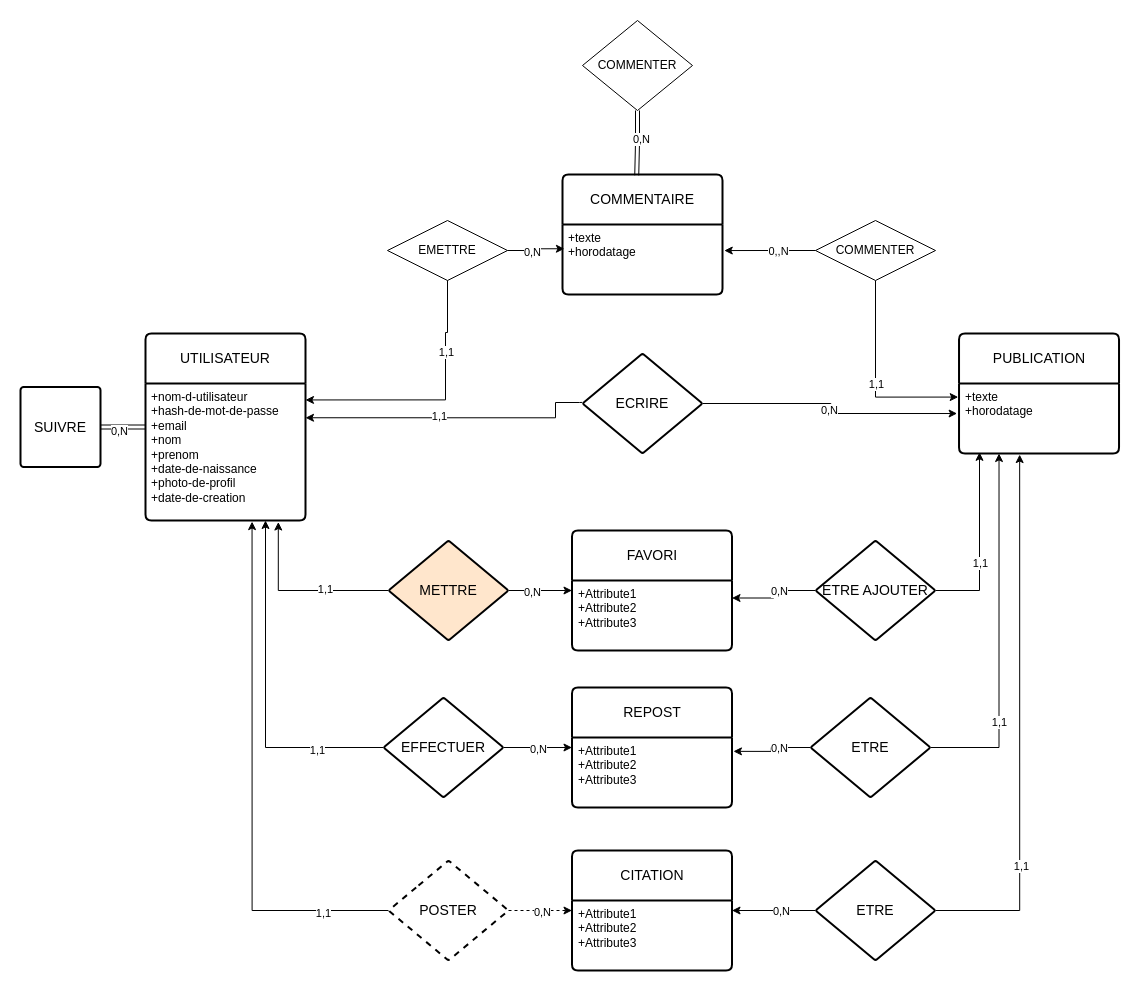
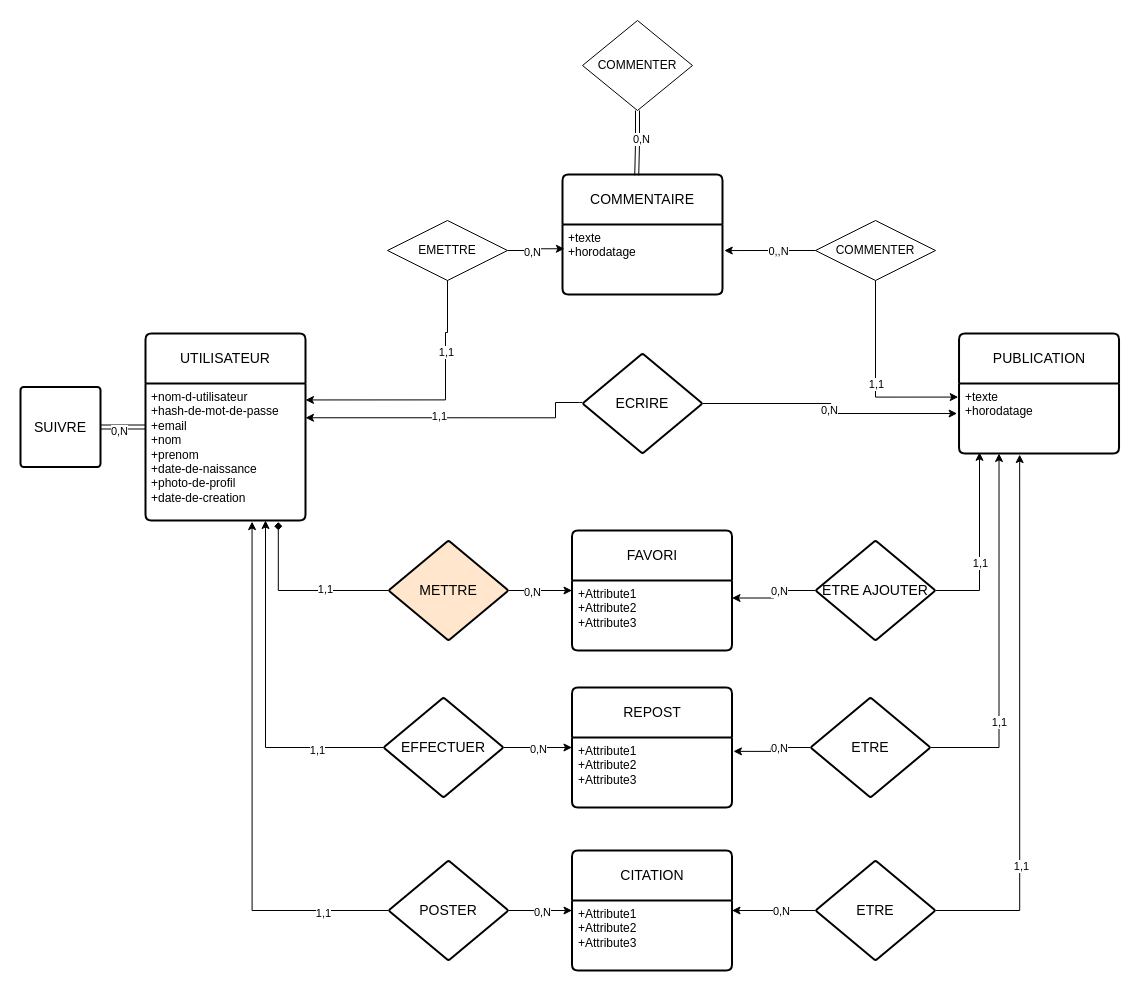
- <mxCell id="53" style="edgeStyle=orthogonalEdgeStyle;rounded=0;orthogonalLoop=1;jettySize=auto;html=1;exitX=0;exitY=0.5;exitDx=0;exitDy=0;entryX=0.83;entryY=1.011;entryDx=0;entryDy=0;entryPerimeter=0;" edge="1" parent="1" source="31" target="7"><mxGeometry relative="1" as="geometry"><mxPoint x="285" y="550" as="targetPoint" /></mxGeometry></mxCell>
+ <mxCell id="53" style="edgeStyle=orthogonalEdgeStyle;rounded=0;orthogonalLoop=1;jettySize=auto;html=1;exitX=0;exitY=0.5;exitDx=0;exitDy=0;entryX=0.83;entryY=1.011;entryDx=0;entryDy=0;entryPerimeter=0;endArrow=diamond;" edge="1" parent="1" source="31" target="7"><mxGeometry relative="1" as="geometry"><mxPoint x="285" y="550" as="targetPoint" /></mxGeometry></mxCell>
- <mxCell id="47" value="POSTER" style="rhombus;whiteSpace=wrap;html=1;fontSize=14;fontStyle=0;startSize=50;rounded=1;strokeWidth=2;shadow=0;dashed=1;arcSize=4;" vertex="1" parent="1"><mxGeometry x="388" y="860" width="120" height="100" as="geometry" /></mxCell>
+ <mxCell id="47" value="POSTER" style="rhombus;whiteSpace=wrap;html=1;fontSize=14;fontStyle=0;startSize=50;rounded=1;strokeWidth=2;shadow=0;dashed=0;arcSize=4;" vertex="1" parent="1"><mxGeometry x="388" y="860" width="120" height="100" as="geometry" /></mxCell>
- <mxCell id="45" style="edgeStyle=orthogonalEdgeStyle;rounded=0;orthogonalLoop=1;jettySize=auto;html=1;exitX=1;exitY=0.5;exitDx=0;exitDy=0;entryX=0;entryY=0.5;entryDx=0;entryDy=0;dashed=1;" edge="1" parent="1" source="47" target="48"><mxGeometry relative="1" as="geometry" /></mxCell>
+ <mxCell id="45" style="edgeStyle=orthogonalEdgeStyle;rounded=0;orthogonalLoop=1;jettySize=auto;html=1;exitX=1;exitY=0.5;exitDx=0;exitDy=0;entryX=0;entryY=0.5;entryDx=0;entryDy=0;" edge="1" parent="1" source="47" target="48"><mxGeometry relative="1" as="geometry" /></mxCell>
